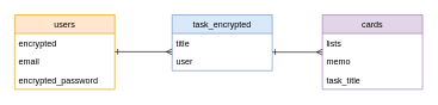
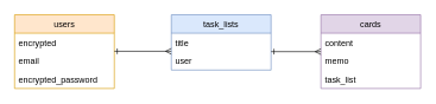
- <mxCell id="2" value="task_encrypted" style="swimlane;fontStyle=0;childLayout=stackLayout;horizontal=1;startSize=26;fillColor=#dae8fc;horizontalStack=0;resizeParent=1;resizeParentMax=0;resizeLast=0;collapsible=1;marginBottom=0;strokeColor=#6c8ebf;" parent="1" vertex="1"><mxGeometry x="240" y="20" width="140" height="78" as="geometry" /></mxCell>
+ <mxCell id="2" value="task_lists" style="swimlane;fontStyle=0;childLayout=stackLayout;horizontal=1;startSize=26;fillColor=#dae8fc;horizontalStack=0;resizeParent=1;resizeParentMax=0;resizeLast=0;collapsible=1;marginBottom=0;strokeColor=#6c8ebf;" parent="1" vertex="1"><mxGeometry x="240" y="20" width="140" height="78" as="geometry" /></mxCell>
- <mxCell id="10" value="lists" style="text;strokeColor=none;fillColor=none;align=left;verticalAlign=top;spacingLeft=4;spacingRight=4;overflow=hidden;rotatable=0;points=[[0,0.5],[1,0.5]];portConstraint=eastwest;" parent="9" vertex="1"><mxGeometry y="26" width="140" height="26" as="geometry" /></mxCell>
+ <mxCell id="10" value="content" style="text;strokeColor=none;fillColor=none;align=left;verticalAlign=top;spacingLeft=4;spacingRight=4;overflow=hidden;rotatable=0;points=[[0,0.5],[1,0.5]];portConstraint=eastwest;" parent="9" vertex="1"><mxGeometry y="26" width="140" height="26" as="geometry" /></mxCell>
- <mxCell id="12" value="task_title" style="text;strokeColor=none;fillColor=none;align=left;verticalAlign=top;spacingLeft=4;spacingRight=4;overflow=hidden;rotatable=0;points=[[0,0.5],[1,0.5]];portConstraint=eastwest;" parent="9" vertex="1"><mxGeometry y="78" width="140" height="26" as="geometry" /></mxCell>
+ <mxCell id="12" value="task_list" style="text;strokeColor=none;fillColor=none;align=left;verticalAlign=top;spacingLeft=4;spacingRight=4;overflow=hidden;rotatable=0;points=[[0,0.5],[1,0.5]];portConstraint=eastwest;" parent="9" vertex="1"><mxGeometry y="78" width="140" height="26" as="geometry" /></mxCell>
